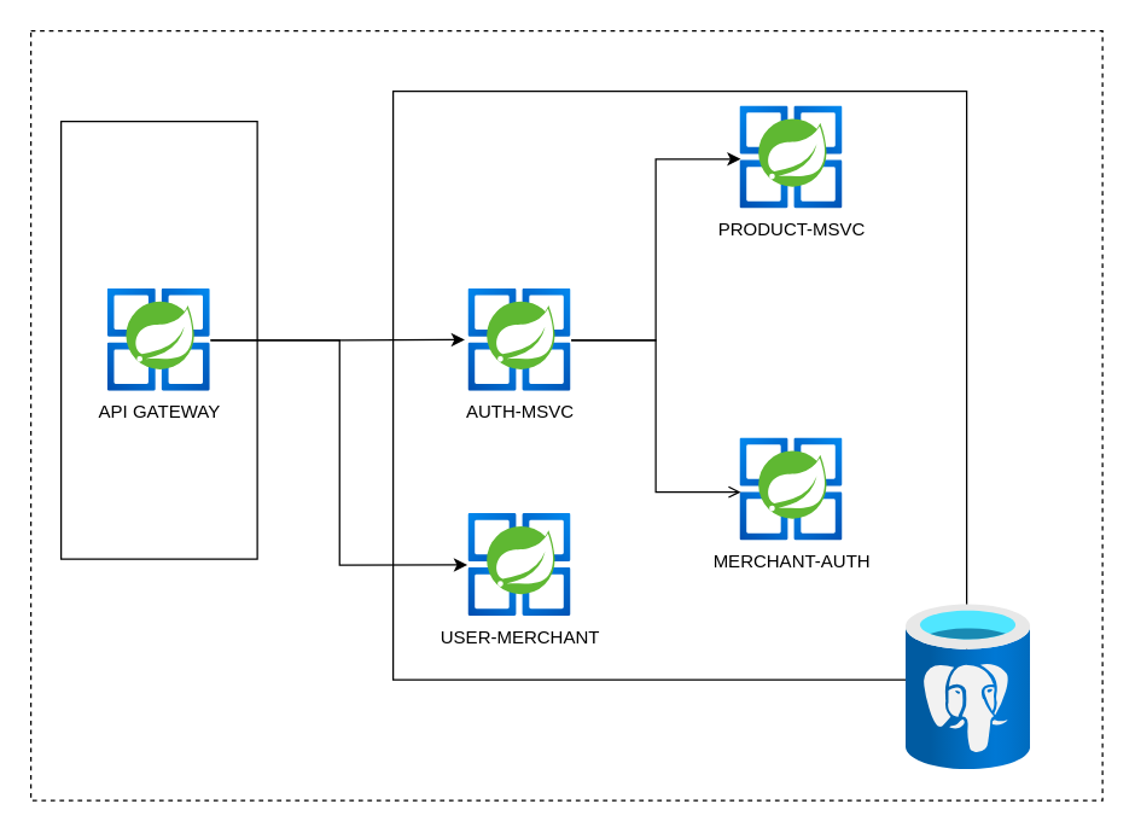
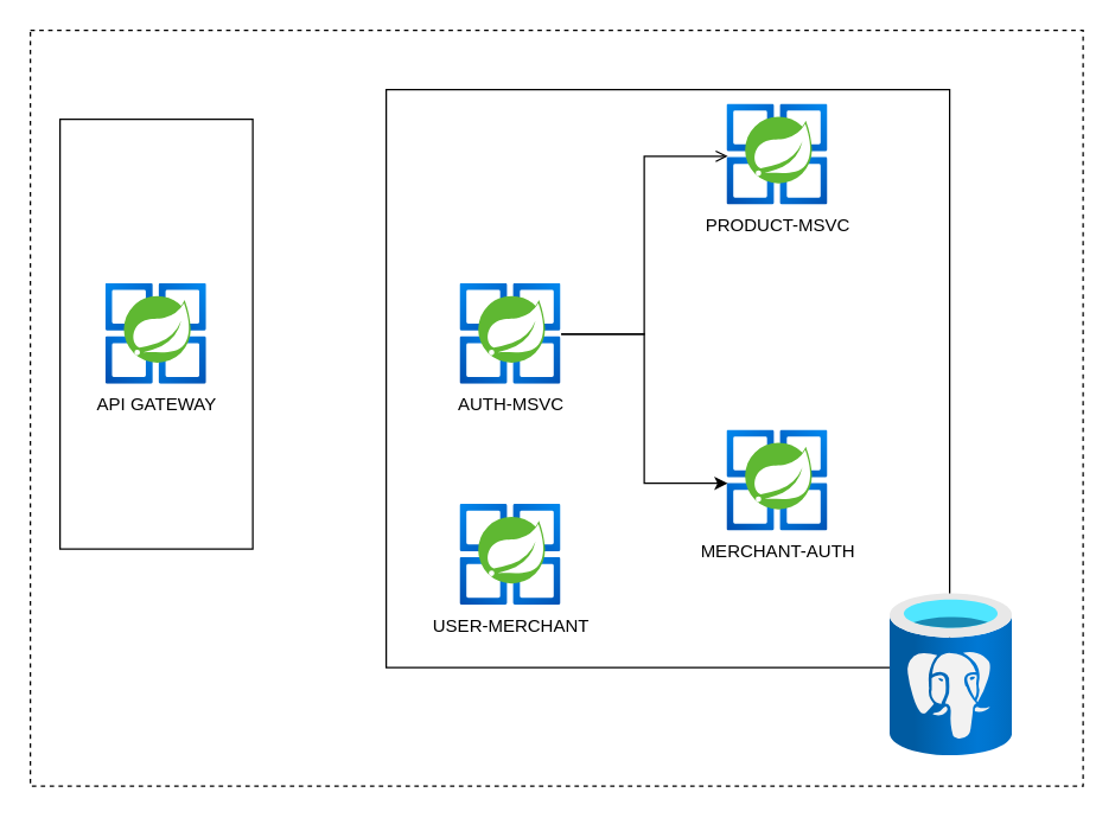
- <mxCell id="10" style="edgeStyle=orthogonalEdgeStyle;rounded=0;orthogonalLoop=1;jettySize=auto;html=1;entryX=0.005;entryY=0.514;entryDx=0;entryDy=0;entryPerimeter=0;" edge="1" parent="1" source="7" target="8"><mxGeometry relative="1" as="geometry" /></mxCell>
+ <mxCell id="10" style="edgeStyle=orthogonalEdgeStyle;rounded=0;orthogonalLoop=1;jettySize=auto;html=1;entryX=0.005;entryY=0.514;entryDx=0;entryDy=0;entryPerimeter=0;endArrow=open;" edge="1" parent="1" source="7" target="8"><mxGeometry relative="1" as="geometry" /></mxCell>
- <mxCell id="12" style="edgeStyle=orthogonalEdgeStyle;rounded=0;orthogonalLoop=1;jettySize=auto;html=1;entryX=-0.037;entryY=0.495;entryDx=0;entryDy=0;entryPerimeter=0;" edge="1" parent="1" source="4" target="7"><mxGeometry relative="1" as="geometry" /></mxCell>
- <mxCell id="11" style="edgeStyle=orthogonalEdgeStyle;rounded=0;orthogonalLoop=1;jettySize=auto;html=1;entryX=0.005;entryY=0.524;entryDx=0;entryDy=0;entryPerimeter=0;endArrow=open;" edge="1" parent="1" source="7" target="9"><mxGeometry relative="1" as="geometry" /></mxCell>
+ <mxCell id="11" style="edgeStyle=orthogonalEdgeStyle;rounded=0;orthogonalLoop=1;jettySize=auto;html=1;entryX=0.005;entryY=0.524;entryDx=0;entryDy=0;entryPerimeter=0;" edge="1" parent="1" source="7" target="9"><mxGeometry relative="1" as="geometry" /></mxCell>
- <mxCell id="13" style="edgeStyle=orthogonalEdgeStyle;rounded=0;orthogonalLoop=1;jettySize=auto;html=1;entryX=-0.012;entryY=0.498;entryDx=0;entryDy=0;entryPerimeter=0;" edge="1" parent="1" source="4" target="6"><mxGeometry relative="1" as="geometry" /></mxCell>
